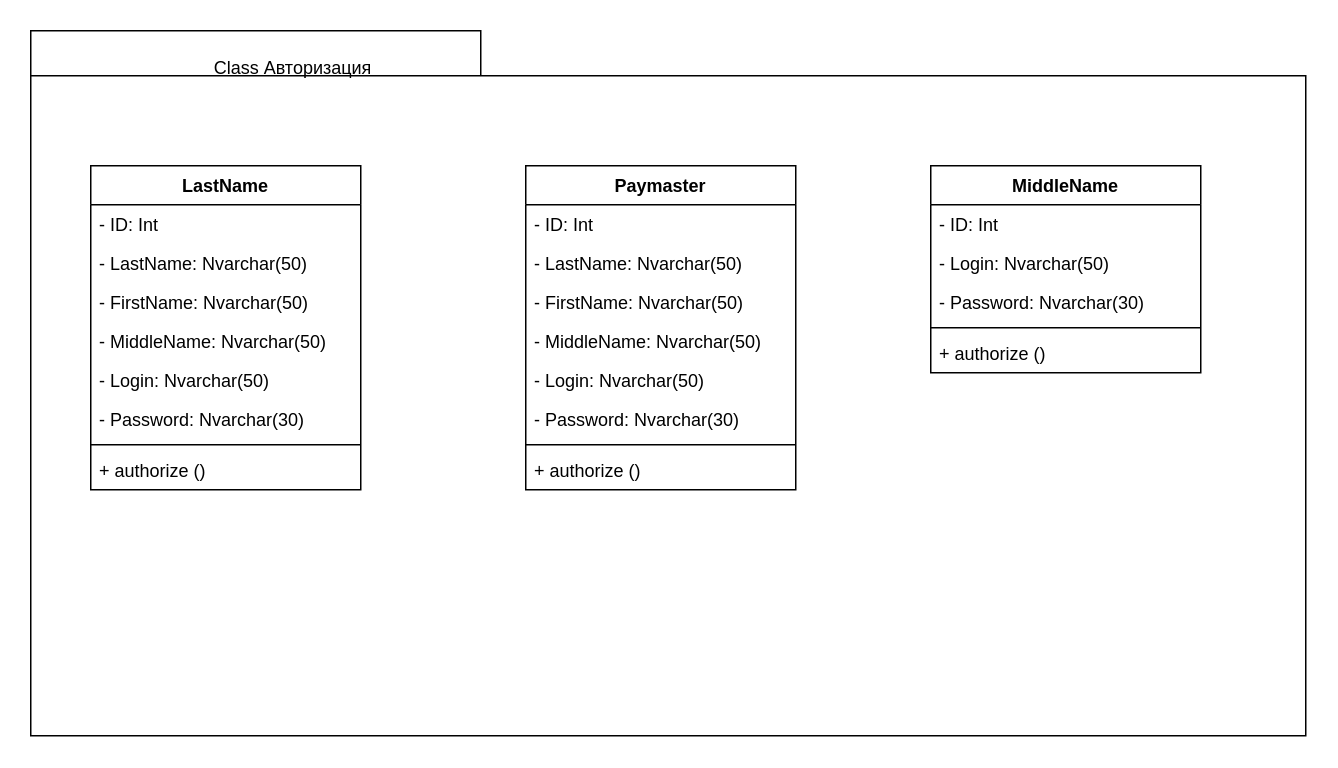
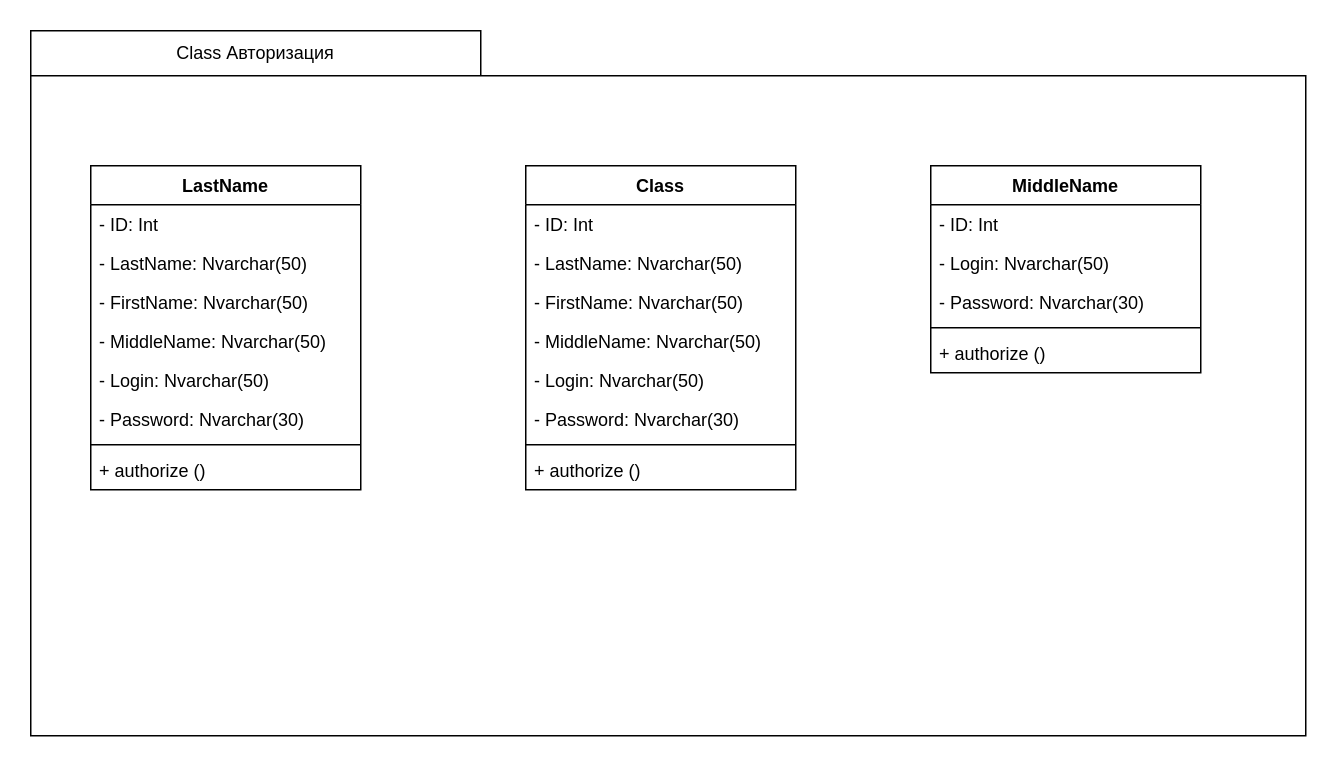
- <mxCell id="3" value="Class Авторизация" style="text;html=1;strokeColor=none;fillColor=none;align=center;verticalAlign=middle;whiteSpace=wrap;rounded=0;shadow=0;labelBackgroundColor=none;sketch=0;fontColor=none;" vertex="1" parent="1"><mxGeometry x="45" y="30" width="300" height="30" as="geometry" /></mxCell>
+ <mxCell id="3" value="Class Авторизация" style="text;html=1;strokeColor=none;fillColor=none;align=center;verticalAlign=middle;whiteSpace=wrap;rounded=0;shadow=0;labelBackgroundColor=none;sketch=0;fontColor=none;" vertex="1" parent="1"><mxGeometry x="20" y="20" width="300" height="30" as="geometry" /></mxCell>
- <mxCell id="10" value="Paymaster" style="swimlane;fontStyle=1;align=center;verticalAlign=top;childLayout=stackLayout;horizontal=1;startSize=26;horizontalStack=0;resizeParent=1;resizeParentMax=0;resizeLast=0;collapsible=1;marginBottom=0;" vertex="1" parent="1"><mxGeometry x="350" y="110" width="180" height="216" as="geometry" /></mxCell>
+ <mxCell id="10" value="Class" style="swimlane;fontStyle=1;align=center;verticalAlign=top;childLayout=stackLayout;horizontal=1;startSize=26;horizontalStack=0;resizeParent=1;resizeParentMax=0;resizeLast=0;collapsible=1;marginBottom=0;" vertex="1" parent="1"><mxGeometry x="350" y="110" width="180" height="216" as="geometry" /></mxCell>
